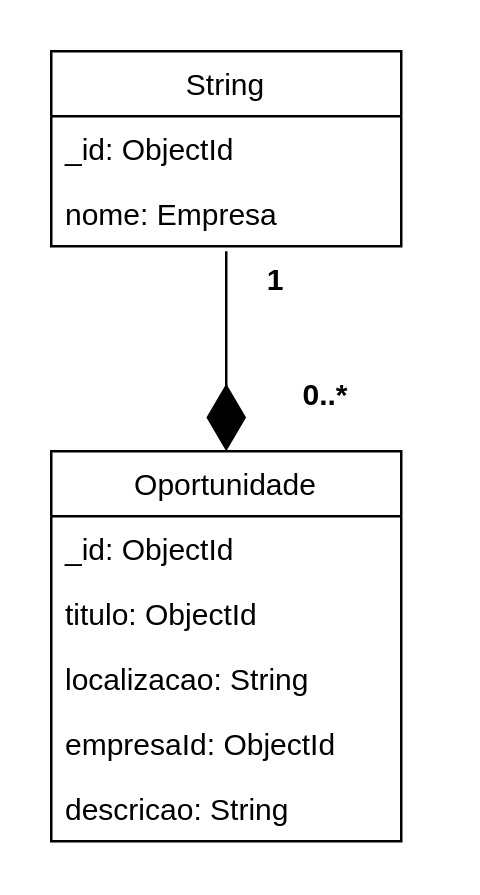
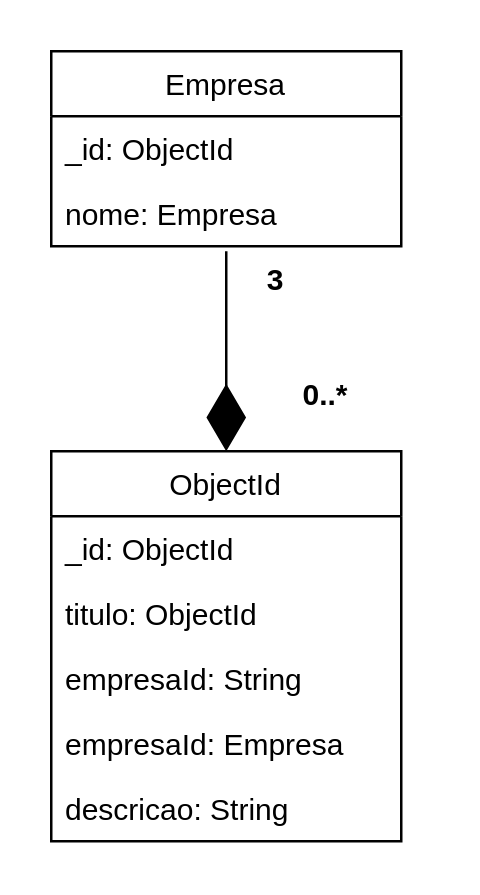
- <mxCell id="2" value="String" style="swimlane;fontStyle=0;childLayout=stackLayout;horizontal=1;startSize=26;fillColor=none;horizontalStack=0;resizeParent=1;resizeParentMax=0;resizeLast=0;collapsible=1;marginBottom=0;" vertex="1" parent="1"><mxGeometry x="20" y="20" width="140" height="78" as="geometry" /></mxCell>
+ <mxCell id="2" value="Empresa" style="swimlane;fontStyle=0;childLayout=stackLayout;horizontal=1;startSize=26;fillColor=none;horizontalStack=0;resizeParent=1;resizeParentMax=0;resizeLast=0;collapsible=1;marginBottom=0;" vertex="1" parent="1"><mxGeometry x="20" y="20" width="140" height="78" as="geometry" /></mxCell>
- <mxCell id="13" value="1" style="text;align=center;fontStyle=1;verticalAlign=middle;spacingLeft=3;spacingRight=3;strokeColor=none;rotatable=0;points=[[0,0.5],[1,0.5]];portConstraint=eastwest;" vertex="1" parent="1"><mxGeometry x="70" y="98" width="80" height="26" as="geometry" /></mxCell>
+ <mxCell id="13" value="3" style="text;align=center;fontStyle=1;verticalAlign=middle;spacingLeft=3;spacingRight=3;strokeColor=none;rotatable=0;points=[[0,0.5],[1,0.5]];portConstraint=eastwest;" vertex="1" parent="1"><mxGeometry x="70" y="98" width="80" height="26" as="geometry" /></mxCell>
- <mxCell id="5" value="Oportunidade" style="swimlane;fontStyle=0;childLayout=stackLayout;horizontal=1;startSize=26;fillColor=none;horizontalStack=0;resizeParent=1;resizeParentMax=0;resizeLast=0;collapsible=1;marginBottom=0;" vertex="1" parent="1"><mxGeometry x="20" y="180" width="140" height="156" as="geometry" /></mxCell>
+ <mxCell id="5" value="ObjectId" style="swimlane;fontStyle=0;childLayout=stackLayout;horizontal=1;startSize=26;fillColor=none;horizontalStack=0;resizeParent=1;resizeParentMax=0;resizeLast=0;collapsible=1;marginBottom=0;" vertex="1" parent="1"><mxGeometry x="20" y="180" width="140" height="156" as="geometry" /></mxCell>
- <mxCell id="8" value="localizacao: String" style="text;strokeColor=none;fillColor=none;align=left;verticalAlign=top;spacingLeft=4;spacingRight=4;overflow=hidden;rotatable=0;points=[[0,0.5],[1,0.5]];portConstraint=eastwest;" vertex="1" parent="5"><mxGeometry y="78" width="140" height="26" as="geometry" /></mxCell>
+ <mxCell id="8" value="empresaId: String" style="text;strokeColor=none;fillColor=none;align=left;verticalAlign=top;spacingLeft=4;spacingRight=4;overflow=hidden;rotatable=0;points=[[0,0.5],[1,0.5]];portConstraint=eastwest;" vertex="1" parent="5"><mxGeometry y="78" width="140" height="26" as="geometry" /></mxCell>
- <mxCell id="9" value="empresaId: ObjectId" style="text;strokeColor=none;fillColor=none;align=left;verticalAlign=top;spacingLeft=4;spacingRight=4;overflow=hidden;rotatable=0;points=[[0,0.5],[1,0.5]];portConstraint=eastwest;" vertex="1" parent="5"><mxGeometry y="104" width="140" height="26" as="geometry" /></mxCell>
+ <mxCell id="9" value="empresaId: Empresa" style="text;strokeColor=none;fillColor=none;align=left;verticalAlign=top;spacingLeft=4;spacingRight=4;overflow=hidden;rotatable=0;points=[[0,0.5],[1,0.5]];portConstraint=eastwest;" vertex="1" parent="5"><mxGeometry y="104" width="140" height="26" as="geometry" /></mxCell>
